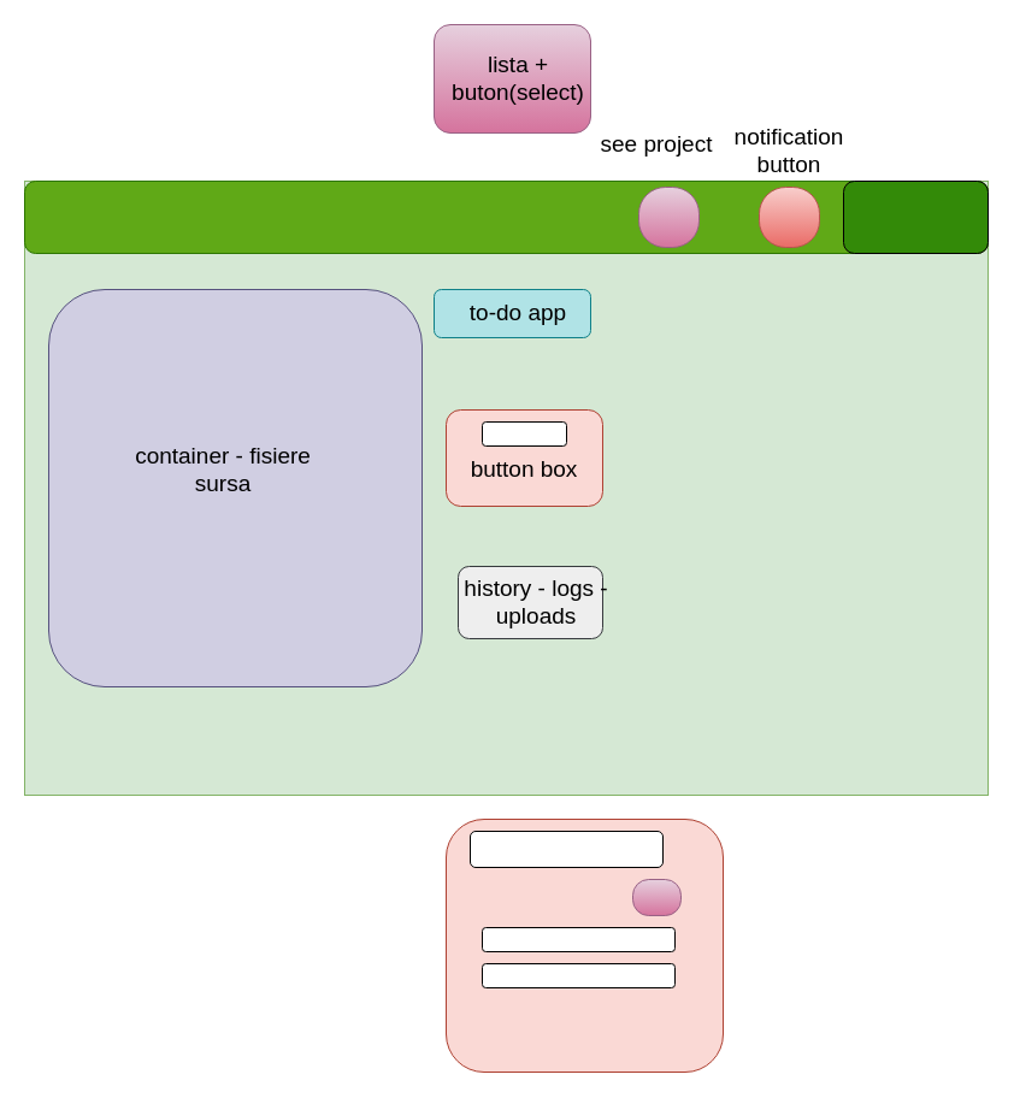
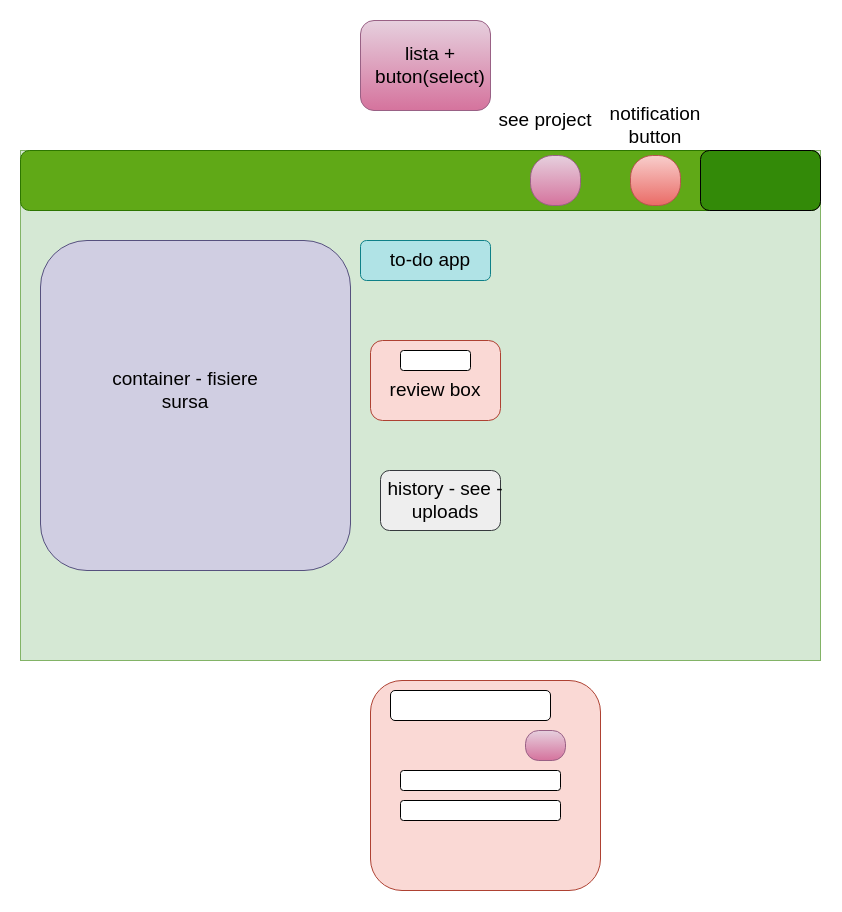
- <mxCell id="10" value="button box" style="text;html=1;strokeColor=none;fillColor=none;align=center;verticalAlign=middle;whiteSpace=wrap;rounded=0;fontSize=19;" vertex="1" parent="1"><mxGeometry x="360" y="360" width="150" height="60" as="geometry" /></mxCell>
+ <mxCell id="10" value="review box" style="text;html=1;strokeColor=none;fillColor=none;align=center;verticalAlign=middle;whiteSpace=wrap;rounded=0;fontSize=19;" vertex="1" parent="1"><mxGeometry x="360" y="360" width="150" height="60" as="geometry" /></mxCell>
- <mxCell id="24" value="history - logs - uploads" style="text;html=1;strokeColor=none;fillColor=none;align=center;verticalAlign=middle;whiteSpace=wrap;rounded=0;fontSize=19;" vertex="1" parent="1"><mxGeometry x="370" y="470" width="150" height="60" as="geometry" /></mxCell>
+ <mxCell id="24" value="history - see - uploads" style="text;html=1;strokeColor=none;fillColor=none;align=center;verticalAlign=middle;whiteSpace=wrap;rounded=0;fontSize=19;" vertex="1" parent="1"><mxGeometry x="370" y="470" width="150" height="60" as="geometry" /></mxCell>
